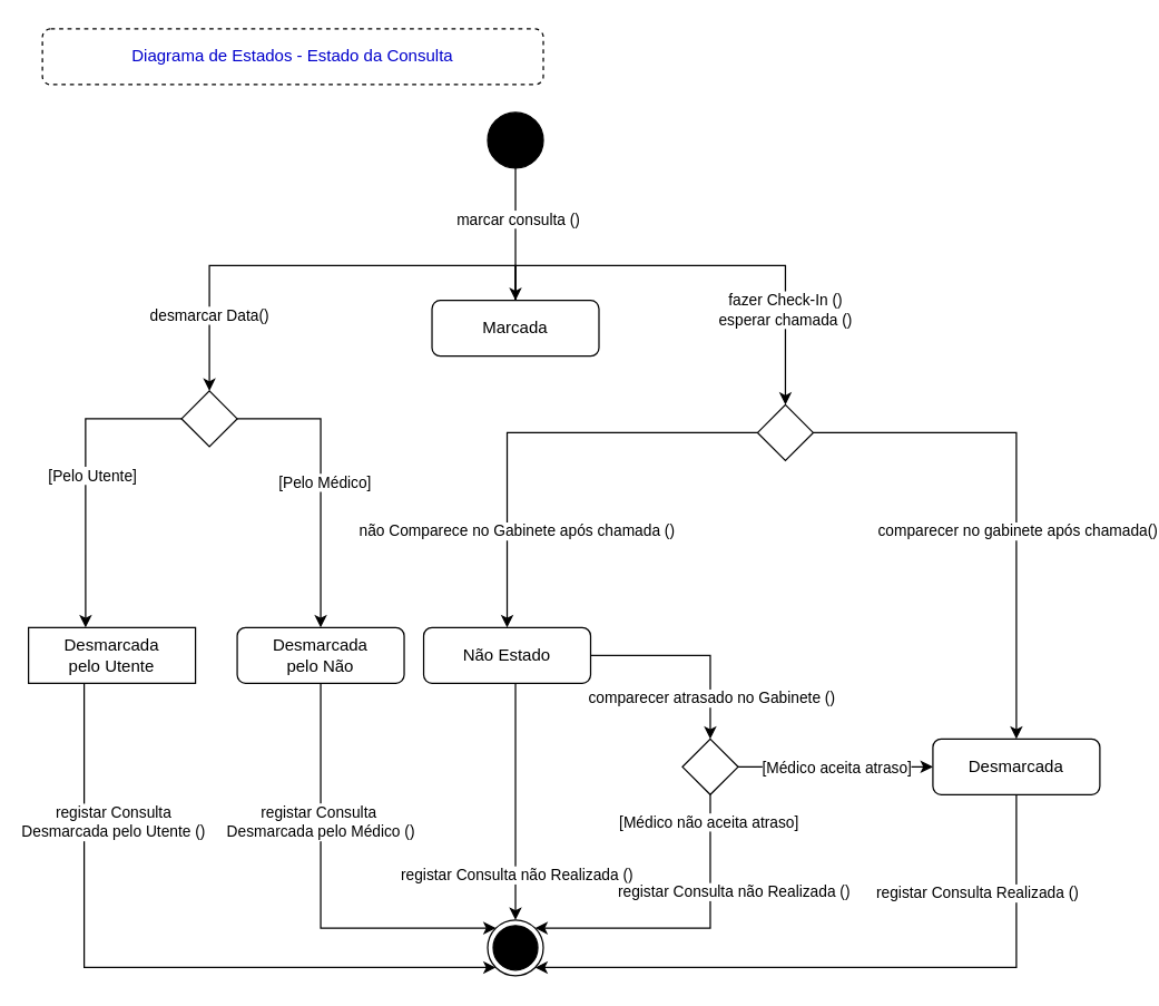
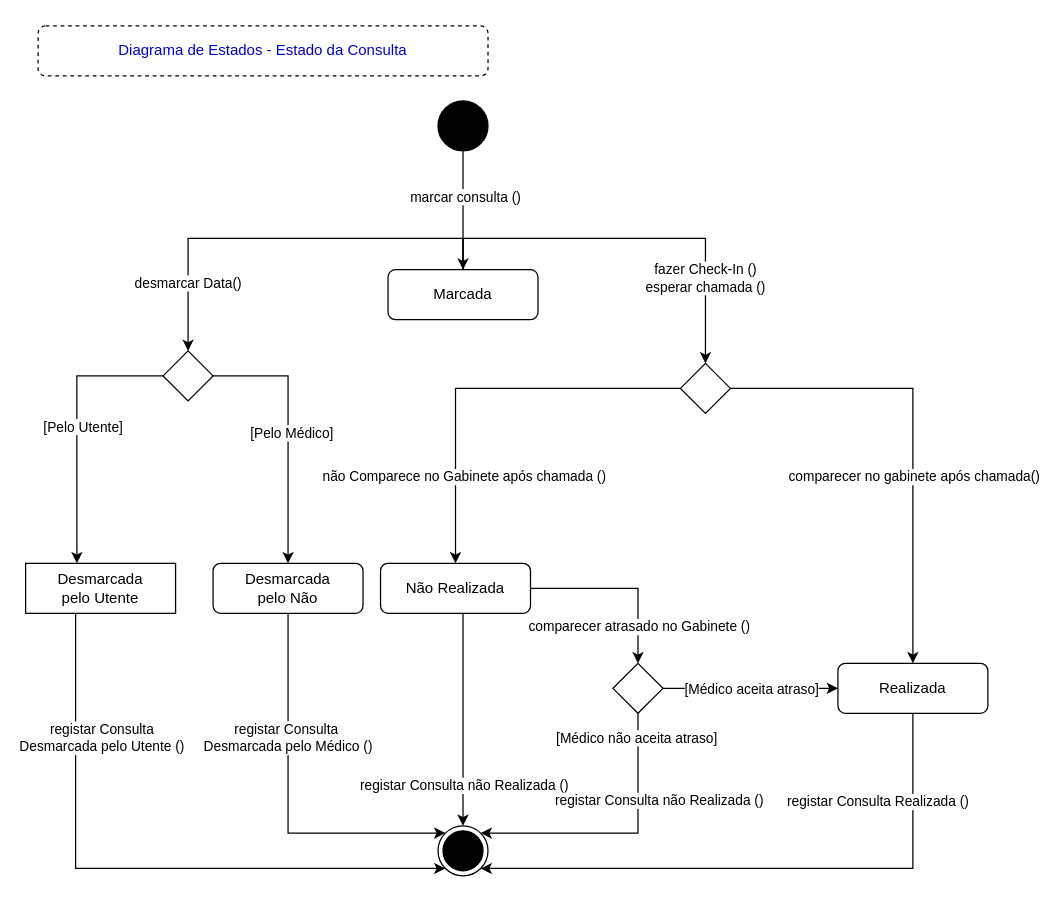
- <mxCell id="28" value="Não Estado" style="rounded=1;whiteSpace=wrap;html=1;" vertex="1" parent="1"><mxGeometry x="304" y="450" width="120" height="40" as="geometry" /></mxCell>
+ <mxCell id="28" value="Não Realizada" style="rounded=1;whiteSpace=wrap;html=1;" vertex="1" parent="1"><mxGeometry x="304" y="450" width="120" height="40" as="geometry" /></mxCell>
- <mxCell id="18" value="Desmarcada" style="rounded=1;whiteSpace=wrap;html=1;" vertex="1" parent="1"><mxGeometry x="670" y="530" width="120" height="40" as="geometry" /></mxCell>
+ <mxCell id="18" value="Realizada" style="rounded=1;whiteSpace=wrap;html=1;" vertex="1" parent="1"><mxGeometry x="670" y="530" width="120" height="40" as="geometry" /></mxCell>
